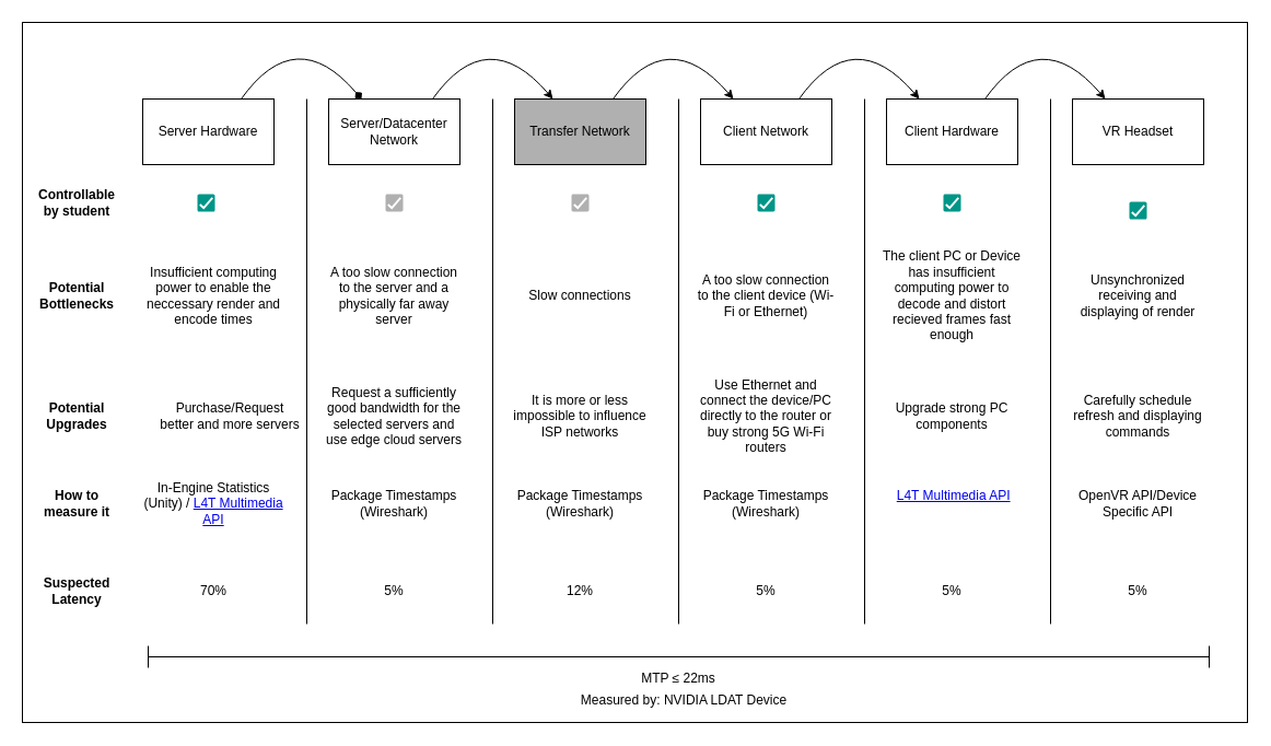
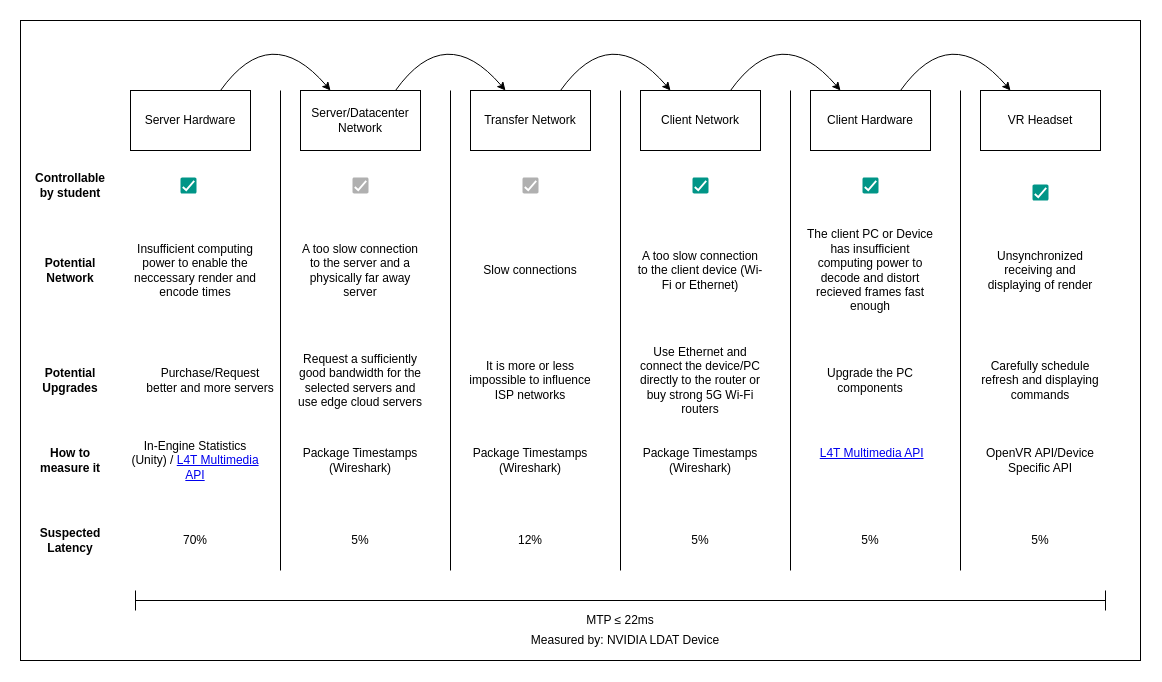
- <mxCell id="9" value="" style="curved=1;endArrow=diamond;html=1;entryX=0.25;entryY=0;entryDx=0;entryDy=0;exitX=0.75;exitY=0;exitDx=0;exitDy=0;" parent="1" source="3" target="4" edge="1"><mxGeometry width="50" height="50" relative="1" as="geometry"><mxPoint x="260" y="90" as="sourcePoint" /><mxPoint x="310" y="40" as="targetPoint" /><Array as="points"><mxPoint x="270" y="20" /></Array></mxGeometry></mxCell>
+ <mxCell id="9" value="" style="curved=1;endArrow=classic;html=1;entryX=0.25;entryY=0;entryDx=0;entryDy=0;exitX=0.75;exitY=0;exitDx=0;exitDy=0;" parent="1" source="3" target="4" edge="1"><mxGeometry width="50" height="50" relative="1" as="geometry"><mxPoint x="260" y="90" as="sourcePoint" /><mxPoint x="310" y="40" as="targetPoint" /><Array as="points"><mxPoint x="270" y="20" /></Array></mxGeometry></mxCell>
- <mxCell id="5" value="Transfer Network" style="rounded=0;whiteSpace=wrap;html=1;fillColor=#b0b0b0;" parent="1" vertex="1"><mxGeometry x="470" y="90" width="120" height="60" as="geometry" /></mxCell>
+ <mxCell id="5" value="Transfer Network" style="rounded=0;whiteSpace=wrap;html=1;" parent="1" vertex="1"><mxGeometry x="470" y="90" width="120" height="60" as="geometry" /></mxCell>
- <mxCell id="21" value="&lt;b&gt;Potential&lt;br&gt;Bottlenecks&lt;/b&gt;" style="text;html=1;strokeColor=none;fillColor=none;align=center;verticalAlign=middle;whiteSpace=wrap;rounded=0;" parent="1" vertex="1"><mxGeometry x="30" y="255" width="80" height="30" as="geometry" /></mxCell>
+ <mxCell id="21" value="&lt;b&gt;Potential&lt;br&gt;Network&lt;/b&gt;" style="text;html=1;strokeColor=none;fillColor=none;align=center;verticalAlign=middle;whiteSpace=wrap;rounded=0;" parent="1" vertex="1"><mxGeometry x="30" y="255" width="80" height="30" as="geometry" /></mxCell>
- <mxCell id="47" value="Upgrade strong PC components " style="text;html=1;strokeColor=none;fillColor=none;align=center;verticalAlign=middle;whiteSpace=wrap;rounded=0;" parent="1" vertex="1"><mxGeometry x="805" y="350" width="130" height="60" as="geometry" /></mxCell>
+ <mxCell id="47" value="Upgrade the PC components " style="text;html=1;strokeColor=none;fillColor=none;align=center;verticalAlign=middle;whiteSpace=wrap;rounded=0;" parent="1" vertex="1"><mxGeometry x="805" y="350" width="130" height="60" as="geometry" /></mxCell>
